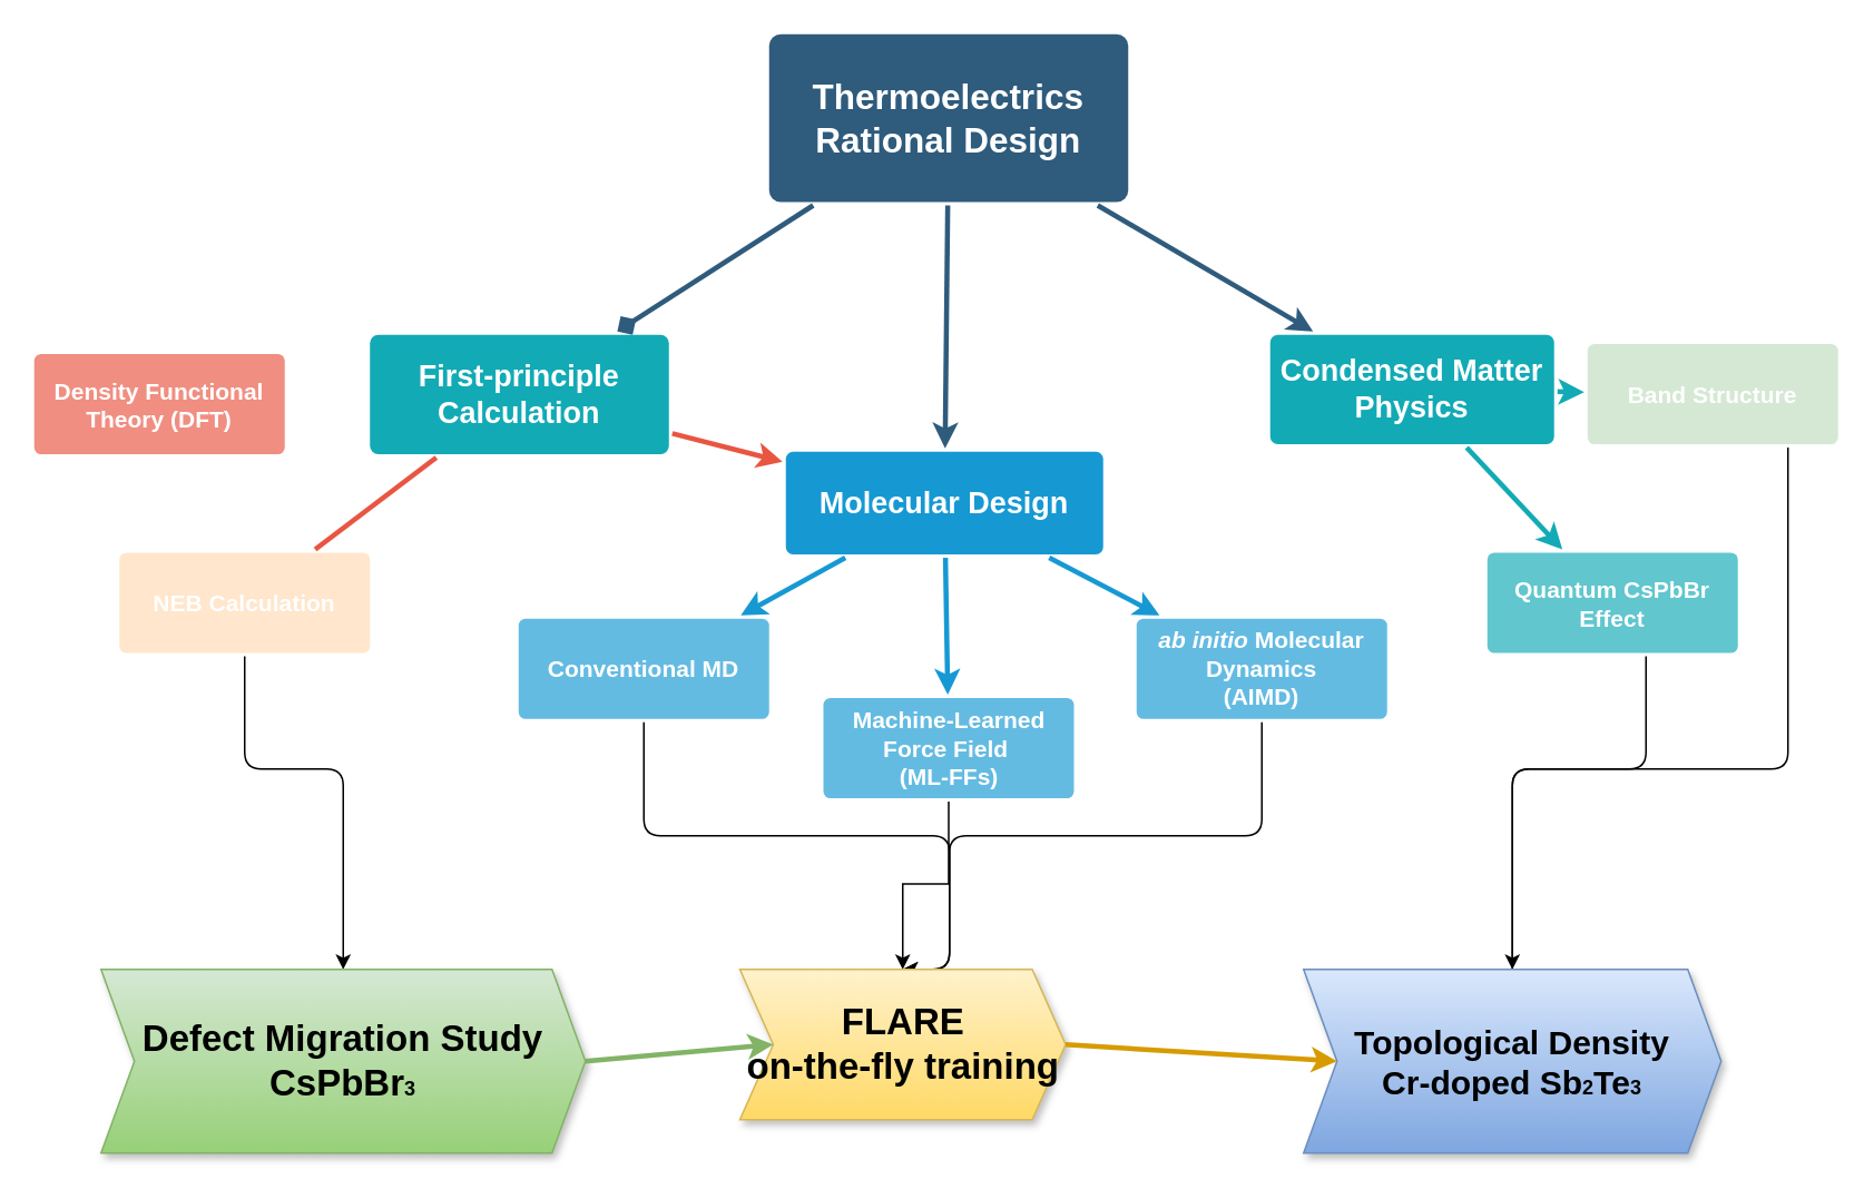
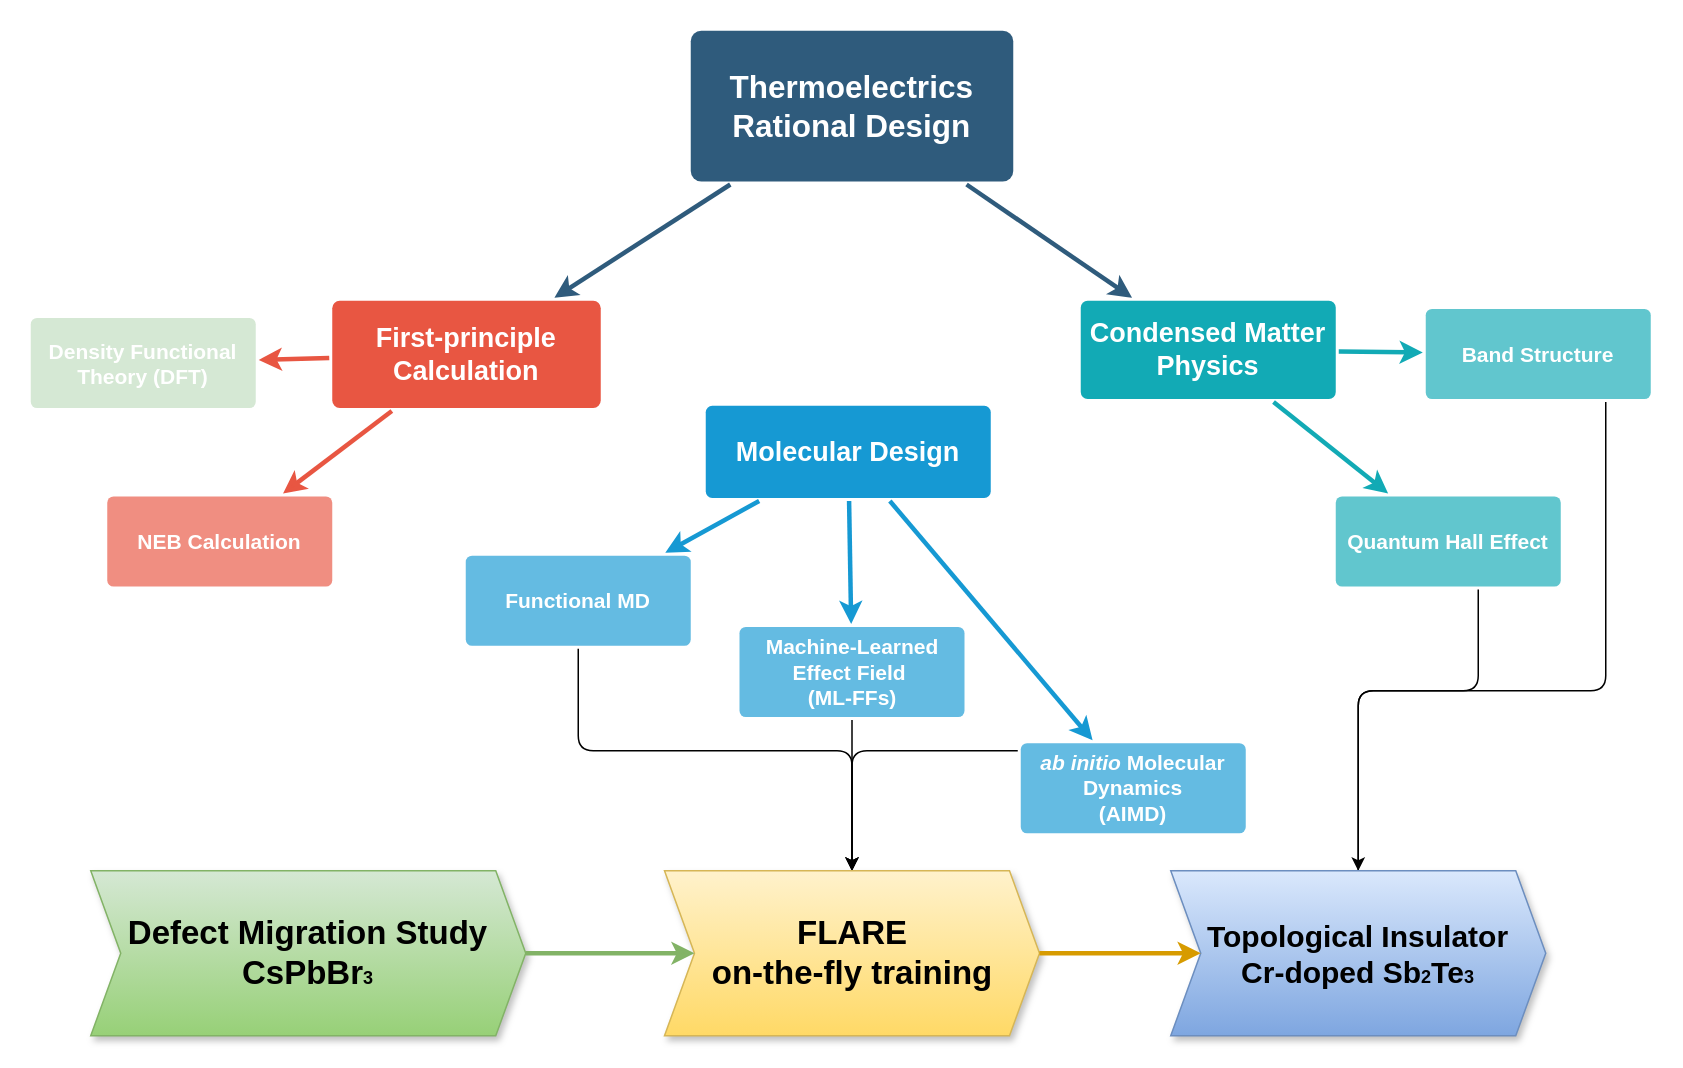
- <mxCell id="3" value="" style="edgeStyle=none;rounded=0;jumpStyle=none;html=1;shadow=0;labelBackgroundColor=none;startArrow=none;startFill=0;endArrow=classic;endFill=1;jettySize=auto;orthogonalLoop=1;strokeColor=#2F5B7C;strokeWidth=3;fontFamily=Helvetica;fontSize=16;fontColor=#23445D;spacing=5;" parent="1" source="5" target="15" edge="1"><mxGeometry relative="1" as="geometry" /></mxCell>
- <mxCell id="4" value="" style="edgeStyle=none;rounded=0;jumpStyle=none;html=1;shadow=0;labelBackgroundColor=none;startArrow=none;startFill=0;endArrow=diamond;endFill=1;jettySize=auto;orthogonalLoop=1;strokeColor=#2F5B7C;strokeWidth=3;fontFamily=Helvetica;fontSize=16;fontColor=#23445D;spacing=5;" parent="1" source="5" target="8" edge="1"><mxGeometry relative="1" as="geometry" /></mxCell>
+ <mxCell id="4" value="" style="edgeStyle=none;rounded=0;jumpStyle=none;html=1;shadow=0;labelBackgroundColor=none;startArrow=none;startFill=0;endArrow=classic;endFill=1;jettySize=auto;orthogonalLoop=1;strokeColor=#2F5B7C;strokeWidth=3;fontFamily=Helvetica;fontSize=16;fontColor=#23445D;spacing=5;" parent="1" source="5" target="8" edge="1"><mxGeometry relative="1" as="geometry" /></mxCell>
- <mxCell id="22" value="&lt;font style=&quot;font-size: 18px;&quot;&gt;Condensed Matter Physics&lt;/font&gt;" style="rounded=1;whiteSpace=wrap;html=1;shadow=0;labelBackgroundColor=none;strokeColor=none;strokeWidth=3;fillColor=#12aab5;fontFamily=Helvetica;fontSize=14;fontColor=#FFFFFF;align=center;spacing=5;fontStyle=1;arcSize=7;perimeterSpacing=2;" parent="1" vertex="1"><mxGeometry x="760" y="200" width="170" height="65.5" as="geometry" /></mxCell>
+ <mxCell id="22" value="&lt;font style=&quot;font-size: 18px;&quot;&gt;Condensed Matter Physics&lt;/font&gt;" style="rounded=1;whiteSpace=wrap;html=1;shadow=0;labelBackgroundColor=none;strokeColor=none;strokeWidth=3;fillColor=#12aab5;fontFamily=Helvetica;fontSize=14;fontColor=#FFFFFF;align=center;spacing=5;fontStyle=1;arcSize=7;perimeterSpacing=2;" parent="1" vertex="1"><mxGeometry x="720" y="200" width="170" height="65.5" as="geometry" /></mxCell>
- <mxCell id="8" value="&lt;font style=&quot;font-size: 18px;&quot;&gt;First-principle Calculation&lt;/font&gt;" style="rounded=1;whiteSpace=wrap;html=1;shadow=0;labelBackgroundColor=none;strokeColor=none;strokeWidth=3;fillColor=#12aab5;fontFamily=Helvetica;fontSize=14;fontColor=#FFFFFF;align=center;spacing=5;fontStyle=1;arcSize=7;perimeterSpacing=2;" parent="1" vertex="1"><mxGeometry x="221" y="200" width="179" height="71.5" as="geometry" /></mxCell>
+ <mxCell id="8" value="&lt;font style=&quot;font-size: 18px;&quot;&gt;First-principle Calculation&lt;/font&gt;" style="rounded=1;whiteSpace=wrap;html=1;shadow=0;labelBackgroundColor=none;strokeColor=none;strokeWidth=3;fillColor=#e85642;fontFamily=Helvetica;fontSize=14;fontColor=#FFFFFF;align=center;spacing=5;fontStyle=1;arcSize=7;perimeterSpacing=2;" parent="1" vertex="1"><mxGeometry x="221" y="200" width="179" height="71.5" as="geometry" /></mxCell>
- <mxCell id="27" value="Band Structure" style="rounded=1;whiteSpace=wrap;html=1;shadow=0;labelBackgroundColor=none;strokeColor=none;strokeWidth=3;fillColor=#d5e8d4;fontFamily=Helvetica;fontSize=14;fontColor=#FFFFFF;align=center;spacing=5;fontStyle=1;arcSize=7;perimeterSpacing=2;" parent="1" vertex="1"><mxGeometry x="950" y="205.5" width="150" height="60" as="geometry" /></mxCell>
+ <mxCell id="27" value="Band Structure" style="rounded=1;whiteSpace=wrap;html=1;shadow=0;labelBackgroundColor=none;strokeColor=none;strokeWidth=3;fillColor=#61c6ce;fontFamily=Helvetica;fontSize=14;fontColor=#FFFFFF;align=center;spacing=5;fontStyle=1;arcSize=7;perimeterSpacing=2;" parent="1" vertex="1"><mxGeometry x="950" y="205.5" width="150" height="60" as="geometry" /></mxCell>
- <mxCell id="11" value="Density Functional Theory (DFT)" style="rounded=1;whiteSpace=wrap;html=1;shadow=0;labelBackgroundColor=none;strokeColor=none;strokeWidth=3;fillColor=#f08e81;fontFamily=Helvetica;fontSize=14;fontColor=#FFFFFF;align=center;spacing=5;fontStyle=1;arcSize=7;perimeterSpacing=2;" parent="1" vertex="1"><mxGeometry x="20" y="211.5" width="150" height="60" as="geometry" /></mxCell>
+ <mxCell id="11" value="Density Functional Theory (DFT)" style="rounded=1;whiteSpace=wrap;html=1;shadow=0;labelBackgroundColor=none;strokeColor=none;strokeWidth=3;fillColor=#d5e8d4;fontFamily=Helvetica;fontSize=14;fontColor=#FFFFFF;align=center;spacing=5;fontStyle=1;arcSize=7;perimeterSpacing=2;" parent="1" vertex="1"><mxGeometry x="20" y="211.5" width="150" height="60" as="geometry" /></mxCell>
- <mxCell id="6" value="" style="edgeStyle=none;rounded=1;jumpStyle=none;html=1;shadow=0;labelBackgroundColor=none;startArrow=none;startFill=0;jettySize=auto;orthogonalLoop=1;strokeColor=#E85642;strokeWidth=3;fontFamily=Helvetica;fontSize=14;fontColor=#FFFFFF;spacing=5;fontStyle=1;fillColor=#b0e3e6;" parent="1" source="8" target="15" edge="1"><mxGeometry relative="1" as="geometry" /></mxCell>
+ <mxCell id="6" value="" style="edgeStyle=none;rounded=1;jumpStyle=none;html=1;shadow=0;labelBackgroundColor=none;startArrow=none;startFill=0;jettySize=auto;orthogonalLoop=1;strokeColor=#E85642;strokeWidth=3;fontFamily=Helvetica;fontSize=14;fontColor=#FFFFFF;spacing=5;fontStyle=1;fillColor=#b0e3e6;" parent="1" source="8" target="11" edge="1"><mxGeometry relative="1" as="geometry" /></mxCell>
- <mxCell id="7" value="" style="edgeStyle=none;rounded=1;jumpStyle=none;html=1;shadow=0;labelBackgroundColor=none;startArrow=none;startFill=0;jettySize=auto;orthogonalLoop=1;strokeColor=#E85642;strokeWidth=3;fontFamily=Helvetica;fontSize=14;fontColor=#FFFFFF;spacing=5;fontStyle=1;fillColor=#b0e3e6;endArrow=none;" parent="1" source="8" target="10" edge="1"><mxGeometry relative="1" as="geometry" /></mxCell>
+ <mxCell id="7" value="" style="edgeStyle=none;rounded=1;jumpStyle=none;html=1;shadow=0;labelBackgroundColor=none;startArrow=none;startFill=0;jettySize=auto;orthogonalLoop=1;strokeColor=#E85642;strokeWidth=3;fontFamily=Helvetica;fontSize=14;fontColor=#FFFFFF;spacing=5;fontStyle=1;fillColor=#b0e3e6;" parent="1" source="8" target="10" edge="1"><mxGeometry relative="1" as="geometry" /></mxCell>
- <mxCell id="10" value="NEB Calculation" style="rounded=1;whiteSpace=wrap;html=1;shadow=0;labelBackgroundColor=none;strokeColor=none;strokeWidth=3;fillColor=#ffe6cc;fontFamily=Helvetica;fontSize=14;fontColor=#FFFFFF;align=center;spacing=5;fontStyle=1;arcSize=7;perimeterSpacing=2;" parent="1" vertex="1"><mxGeometry x="71" y="330.5" width="150" height="60" as="geometry" /></mxCell>
+ <mxCell id="10" value="NEB Calculation" style="rounded=1;whiteSpace=wrap;html=1;shadow=0;labelBackgroundColor=none;strokeColor=none;strokeWidth=3;fillColor=#f08e81;fontFamily=Helvetica;fontSize=14;fontColor=#FFFFFF;align=center;spacing=5;fontStyle=1;arcSize=7;perimeterSpacing=2;" parent="1" vertex="1"><mxGeometry x="71" y="330.5" width="150" height="60" as="geometry" /></mxCell>
- <mxCell id="24" value="Quantum CsPbBr Effect" style="rounded=1;whiteSpace=wrap;html=1;shadow=0;labelBackgroundColor=none;strokeColor=none;strokeWidth=3;fillColor=#61c6ce;fontFamily=Helvetica;fontSize=14;fontColor=#FFFFFF;align=center;spacing=5;fontStyle=1;arcSize=7;perimeterSpacing=2;" parent="1" vertex="1"><mxGeometry x="890" y="330.5" width="150" height="60" as="geometry" /></mxCell>
+ <mxCell id="24" value="Quantum Hall Effect" style="rounded=1;whiteSpace=wrap;html=1;shadow=0;labelBackgroundColor=none;strokeColor=none;strokeWidth=3;fillColor=#61c6ce;fontFamily=Helvetica;fontSize=14;fontColor=#FFFFFF;align=center;spacing=5;fontStyle=1;arcSize=7;perimeterSpacing=2;" parent="1" vertex="1"><mxGeometry x="890" y="330.5" width="150" height="60" as="geometry" /></mxCell>
- <mxCell id="21" value="&lt;span style=&quot;font-weight: 700;&quot;&gt;Conventional MD&lt;/span&gt;" style="rounded=1;whiteSpace=wrap;html=1;shadow=0;labelBackgroundColor=none;strokeColor=none;strokeWidth=3;fillColor=#64bbe2;fontFamily=Helvetica;fontSize=14;fontColor=#FFFFFF;align=center;spacing=5;arcSize=7;perimeterSpacing=2;" parent="1" vertex="1"><mxGeometry x="310" y="370" width="150" height="60" as="geometry" /></mxCell>
+ <mxCell id="21" value="&lt;span style=&quot;font-weight: 700;&quot;&gt;Functional MD&lt;/span&gt;" style="rounded=1;whiteSpace=wrap;html=1;shadow=0;labelBackgroundColor=none;strokeColor=none;strokeWidth=3;fillColor=#64bbe2;fontFamily=Helvetica;fontSize=14;fontColor=#FFFFFF;align=center;spacing=5;arcSize=7;perimeterSpacing=2;" parent="1" vertex="1"><mxGeometry x="310" y="370" width="150" height="60" as="geometry" /></mxCell>
- <mxCell id="17" value="&lt;div&gt;&lt;b&gt;&lt;span style=&quot;background-color: initial;&quot;&gt;&lt;i&gt;ab initio&lt;/i&gt; Molecular Dynamics&lt;/span&gt;&lt;br&gt;&lt;/b&gt;&lt;/div&gt;&lt;div&gt;&lt;span style=&quot;background-color: initial;&quot;&gt;&lt;b&gt;(AIMD)&lt;/b&gt;&lt;/span&gt;&lt;/div&gt;" style="rounded=1;whiteSpace=wrap;html=1;shadow=0;labelBackgroundColor=none;strokeColor=none;strokeWidth=3;fillColor=#64bbe2;fontFamily=Helvetica;fontSize=14;fontColor=#FFFFFF;align=center;spacing=5;arcSize=7;perimeterSpacing=2;" parent="1" vertex="1"><mxGeometry x="680" y="370" width="150" height="60" as="geometry" /></mxCell>
+ <mxCell id="17" value="&lt;div&gt;&lt;b&gt;&lt;span style=&quot;background-color: initial;&quot;&gt;&lt;i&gt;ab initio&lt;/i&gt; Molecular Dynamics&lt;/span&gt;&lt;br&gt;&lt;/b&gt;&lt;/div&gt;&lt;div&gt;&lt;span style=&quot;background-color: initial;&quot;&gt;&lt;b&gt;(AIMD)&lt;/b&gt;&lt;/span&gt;&lt;/div&gt;" style="rounded=1;whiteSpace=wrap;html=1;shadow=0;labelBackgroundColor=none;strokeColor=none;strokeWidth=3;fillColor=#64bbe2;fontFamily=Helvetica;fontSize=14;fontColor=#FFFFFF;align=center;spacing=5;arcSize=7;perimeterSpacing=2;" parent="1" vertex="1"><mxGeometry x="680" y="495" width="150" height="60" as="geometry" /></mxCell>
- <mxCell id="19" value="&lt;span style=&quot;font-weight: 700;&quot;&gt;Machine-Learned Force Field&amp;nbsp;&lt;/span&gt;&lt;div&gt;&lt;span style=&quot;font-weight: 700;&quot;&gt;(ML-FFs)&lt;/span&gt;&lt;/div&gt;" style="rounded=1;whiteSpace=wrap;html=1;shadow=0;labelBackgroundColor=none;strokeColor=none;strokeWidth=3;fillColor=#64bbe2;fontFamily=Helvetica;fontSize=14;fontColor=#FFFFFF;align=center;spacing=5;arcSize=7;perimeterSpacing=2;" parent="1" vertex="1"><mxGeometry x="492.5" y="417.5" width="150" height="60" as="geometry" /></mxCell>
+ <mxCell id="19" value="&lt;span style=&quot;font-weight: 700;&quot;&gt;Machine-Learned Effect Field&amp;nbsp;&lt;/span&gt;&lt;div&gt;&lt;span style=&quot;font-weight: 700;&quot;&gt;(ML-FFs)&lt;/span&gt;&lt;/div&gt;" style="rounded=1;whiteSpace=wrap;html=1;shadow=0;labelBackgroundColor=none;strokeColor=none;strokeWidth=3;fillColor=#64bbe2;fontFamily=Helvetica;fontSize=14;fontColor=#FFFFFF;align=center;spacing=5;arcSize=7;perimeterSpacing=2;" parent="1" vertex="1"><mxGeometry x="492.5" y="417.5" width="150" height="60" as="geometry" /></mxCell>
- <mxCell id="9" style="edgeStyle=orthogonalEdgeStyle;rounded=1;orthogonalLoop=1;jettySize=auto;html=1;curved=0;" edge="1" parent="1" source="10" target="29"><mxGeometry relative="1" as="geometry"><Array as="points"><mxPoint x="146" y="460" /><mxPoint x="205" y="460" /></Array></mxGeometry></mxCell>
- <mxCell id="30" value="FLARE&lt;div&gt;on-the-fly training&lt;/div&gt;" style="shape=step;perimeter=stepPerimeter;whiteSpace=wrap;html=1;fixedSize=1;shadow=1;fillColor=#fff2cc;strokeColor=#d6b656;gradientColor=#ffd966;fontStyle=1;fontSize=22;" vertex="1" parent="1"><mxGeometry x="442.5" y="580" width="195" height="90" as="geometry" /></mxCell>
+ <mxCell id="30" value="FLARE&lt;div&gt;on-the-fly training&lt;/div&gt;" style="shape=step;perimeter=stepPerimeter;whiteSpace=wrap;html=1;fixedSize=1;shadow=1;fillColor=#fff2cc;strokeColor=#d6b656;gradientColor=#ffd966;fontStyle=1;fontSize=22;" vertex="1" parent="1"><mxGeometry x="442.5" y="580" width="250" height="110" as="geometry" /></mxCell>
- <mxCell id="31" value="&lt;div style=&quot;font-size: 20px;&quot;&gt;&lt;b style=&quot;&quot;&gt;&lt;font style=&quot;font-size: 20px;&quot;&gt;Topological Density&lt;/font&gt;&lt;/b&gt;&lt;/div&gt;&lt;b style=&quot;&quot;&gt;&lt;font style=&quot;font-size: 20px;&quot;&gt;Cr-doped Sb&lt;/font&gt;&lt;font style=&quot;font-size: 12px;&quot;&gt;2&lt;/font&gt;&lt;font style=&quot;font-size: 20px;&quot;&gt;Te&lt;/font&gt;&lt;font style=&quot;font-size: 12px;&quot;&gt;3&lt;/font&gt;&lt;/b&gt;" style="shape=step;perimeter=stepPerimeter;whiteSpace=wrap;html=1;fixedSize=1;shadow=1;fillColor=#dae8fc;strokeColor=#6c8ebf;gradientColor=#7ea6e0;" vertex="1" parent="1"><mxGeometry x="780" y="580" width="250" height="110" as="geometry" /></mxCell>
+ <mxCell id="31" value="&lt;div style=&quot;font-size: 20px;&quot;&gt;&lt;b style=&quot;&quot;&gt;&lt;font style=&quot;font-size: 20px;&quot;&gt;Topological Insulator&lt;/font&gt;&lt;/b&gt;&lt;/div&gt;&lt;b style=&quot;&quot;&gt;&lt;font style=&quot;font-size: 20px;&quot;&gt;Cr-doped Sb&lt;/font&gt;&lt;font style=&quot;font-size: 12px;&quot;&gt;2&lt;/font&gt;&lt;font style=&quot;font-size: 20px;&quot;&gt;Te&lt;/font&gt;&lt;font style=&quot;font-size: 12px;&quot;&gt;3&lt;/font&gt;&lt;/b&gt;" style="shape=step;perimeter=stepPerimeter;whiteSpace=wrap;html=1;fixedSize=1;shadow=1;fillColor=#dae8fc;strokeColor=#6c8ebf;gradientColor=#7ea6e0;" vertex="1" parent="1"><mxGeometry x="780" y="580" width="250" height="110" as="geometry" /></mxCell>
